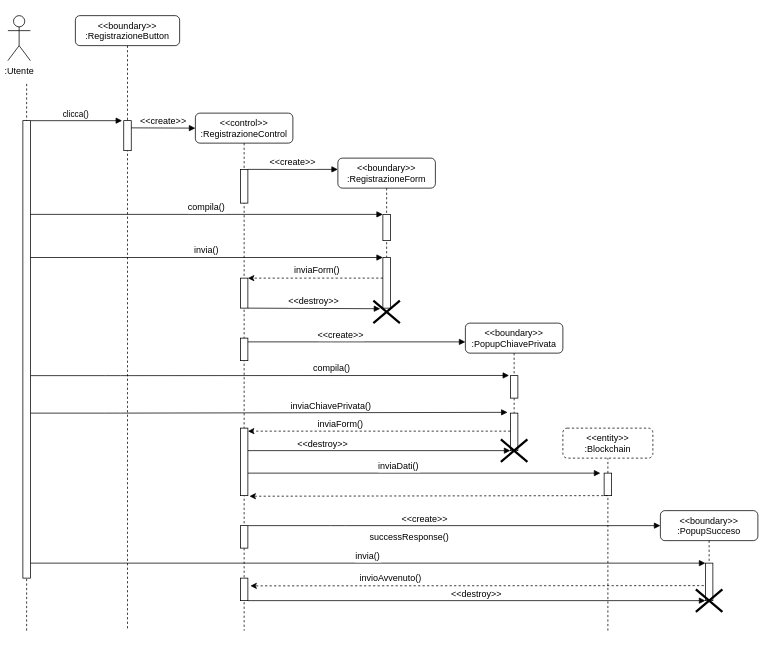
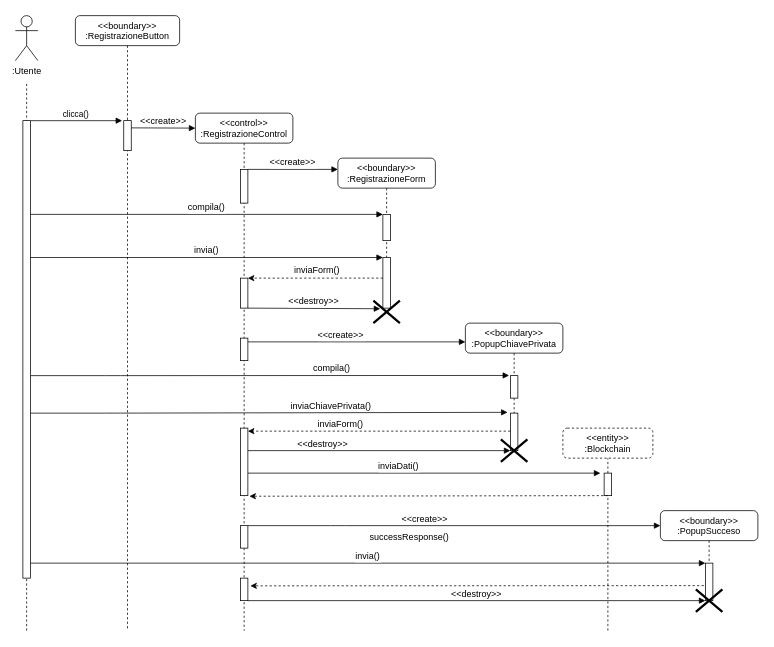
- <mxCell id="17" value=":Utente" style="shape=umlActor;verticalLabelPosition=bottom;verticalAlign=top;html=1;outlineConnect=0;" parent="1" vertex="1"><mxGeometry x="10" y="20" width="30" height="60" as="geometry" /></mxCell>
+ <mxCell id="17" value=":Utente" style="shape=umlActor;verticalLabelPosition=bottom;verticalAlign=top;html=1;outlineConnect=0;" parent="1" vertex="1"><mxGeometry x="20" y="20" width="30" height="60" as="geometry" /></mxCell>
- <mxCell id="49" value="invioAvvenuto()" style="text;html=1;align=center;verticalAlign=middle;resizable=0;points=[];autosize=1;strokeColor=none;fillColor=none;" vertex="1" parent="1"><mxGeometry x="465" y="755" width="110" height="30" as="geometry" /></mxCell>
